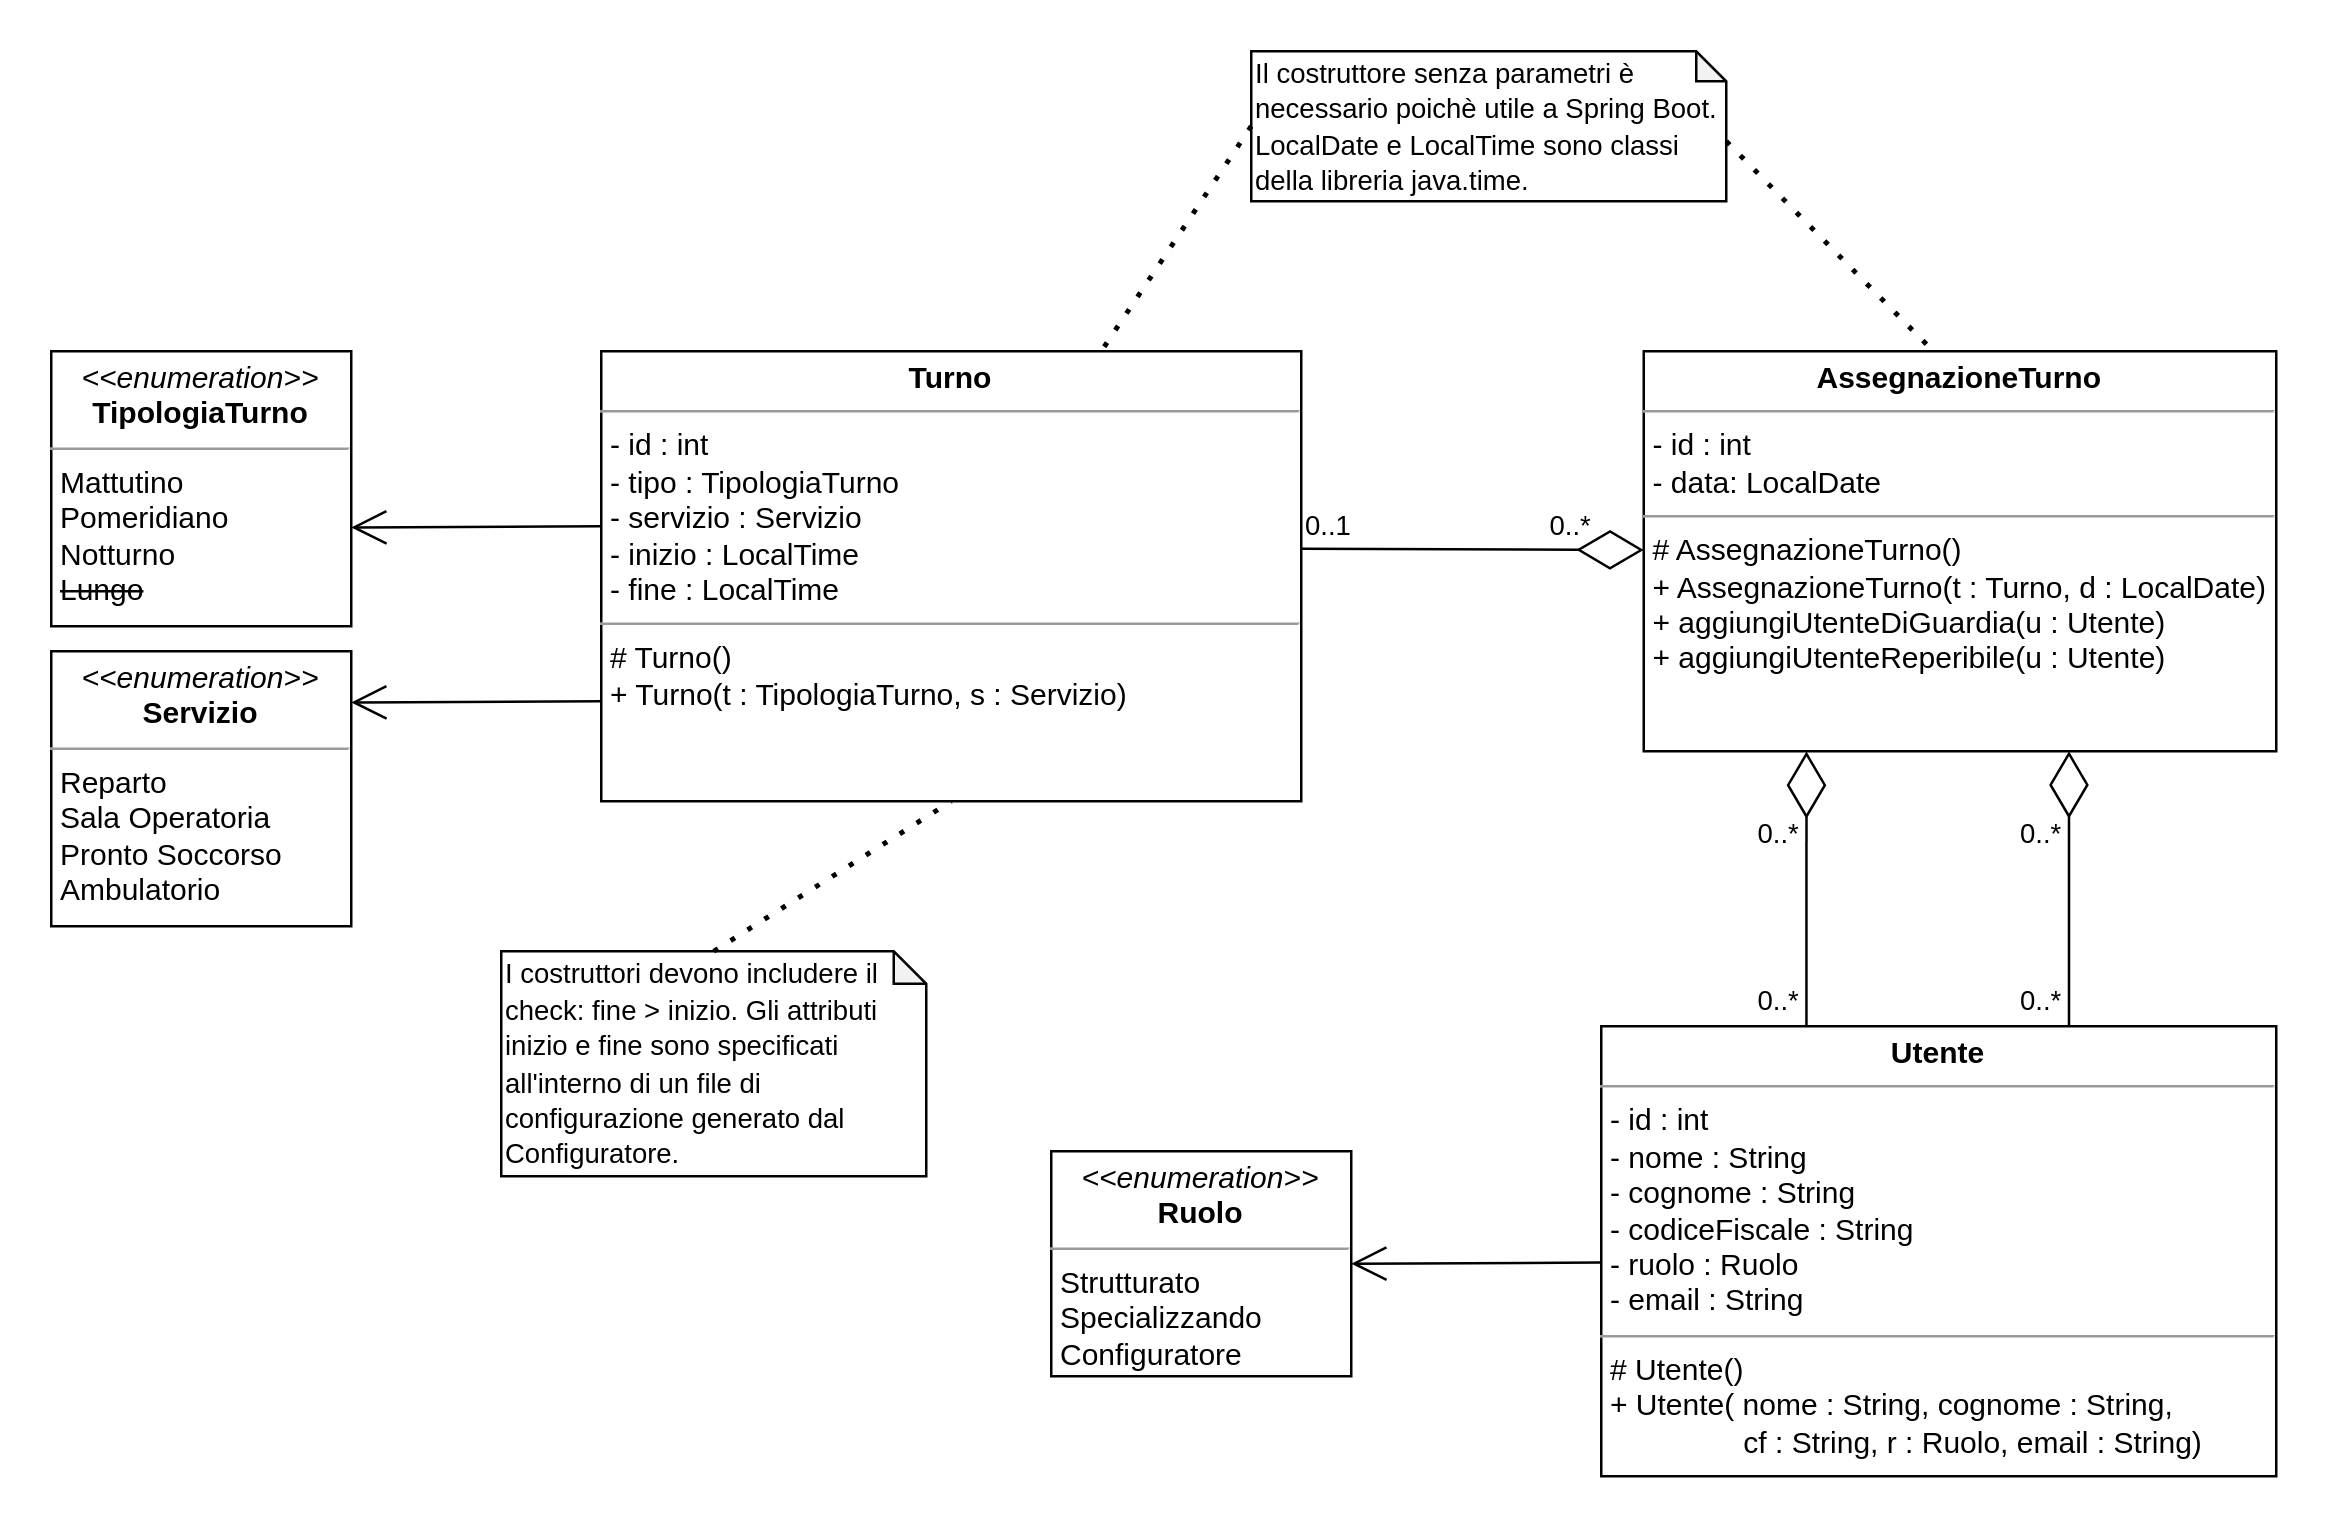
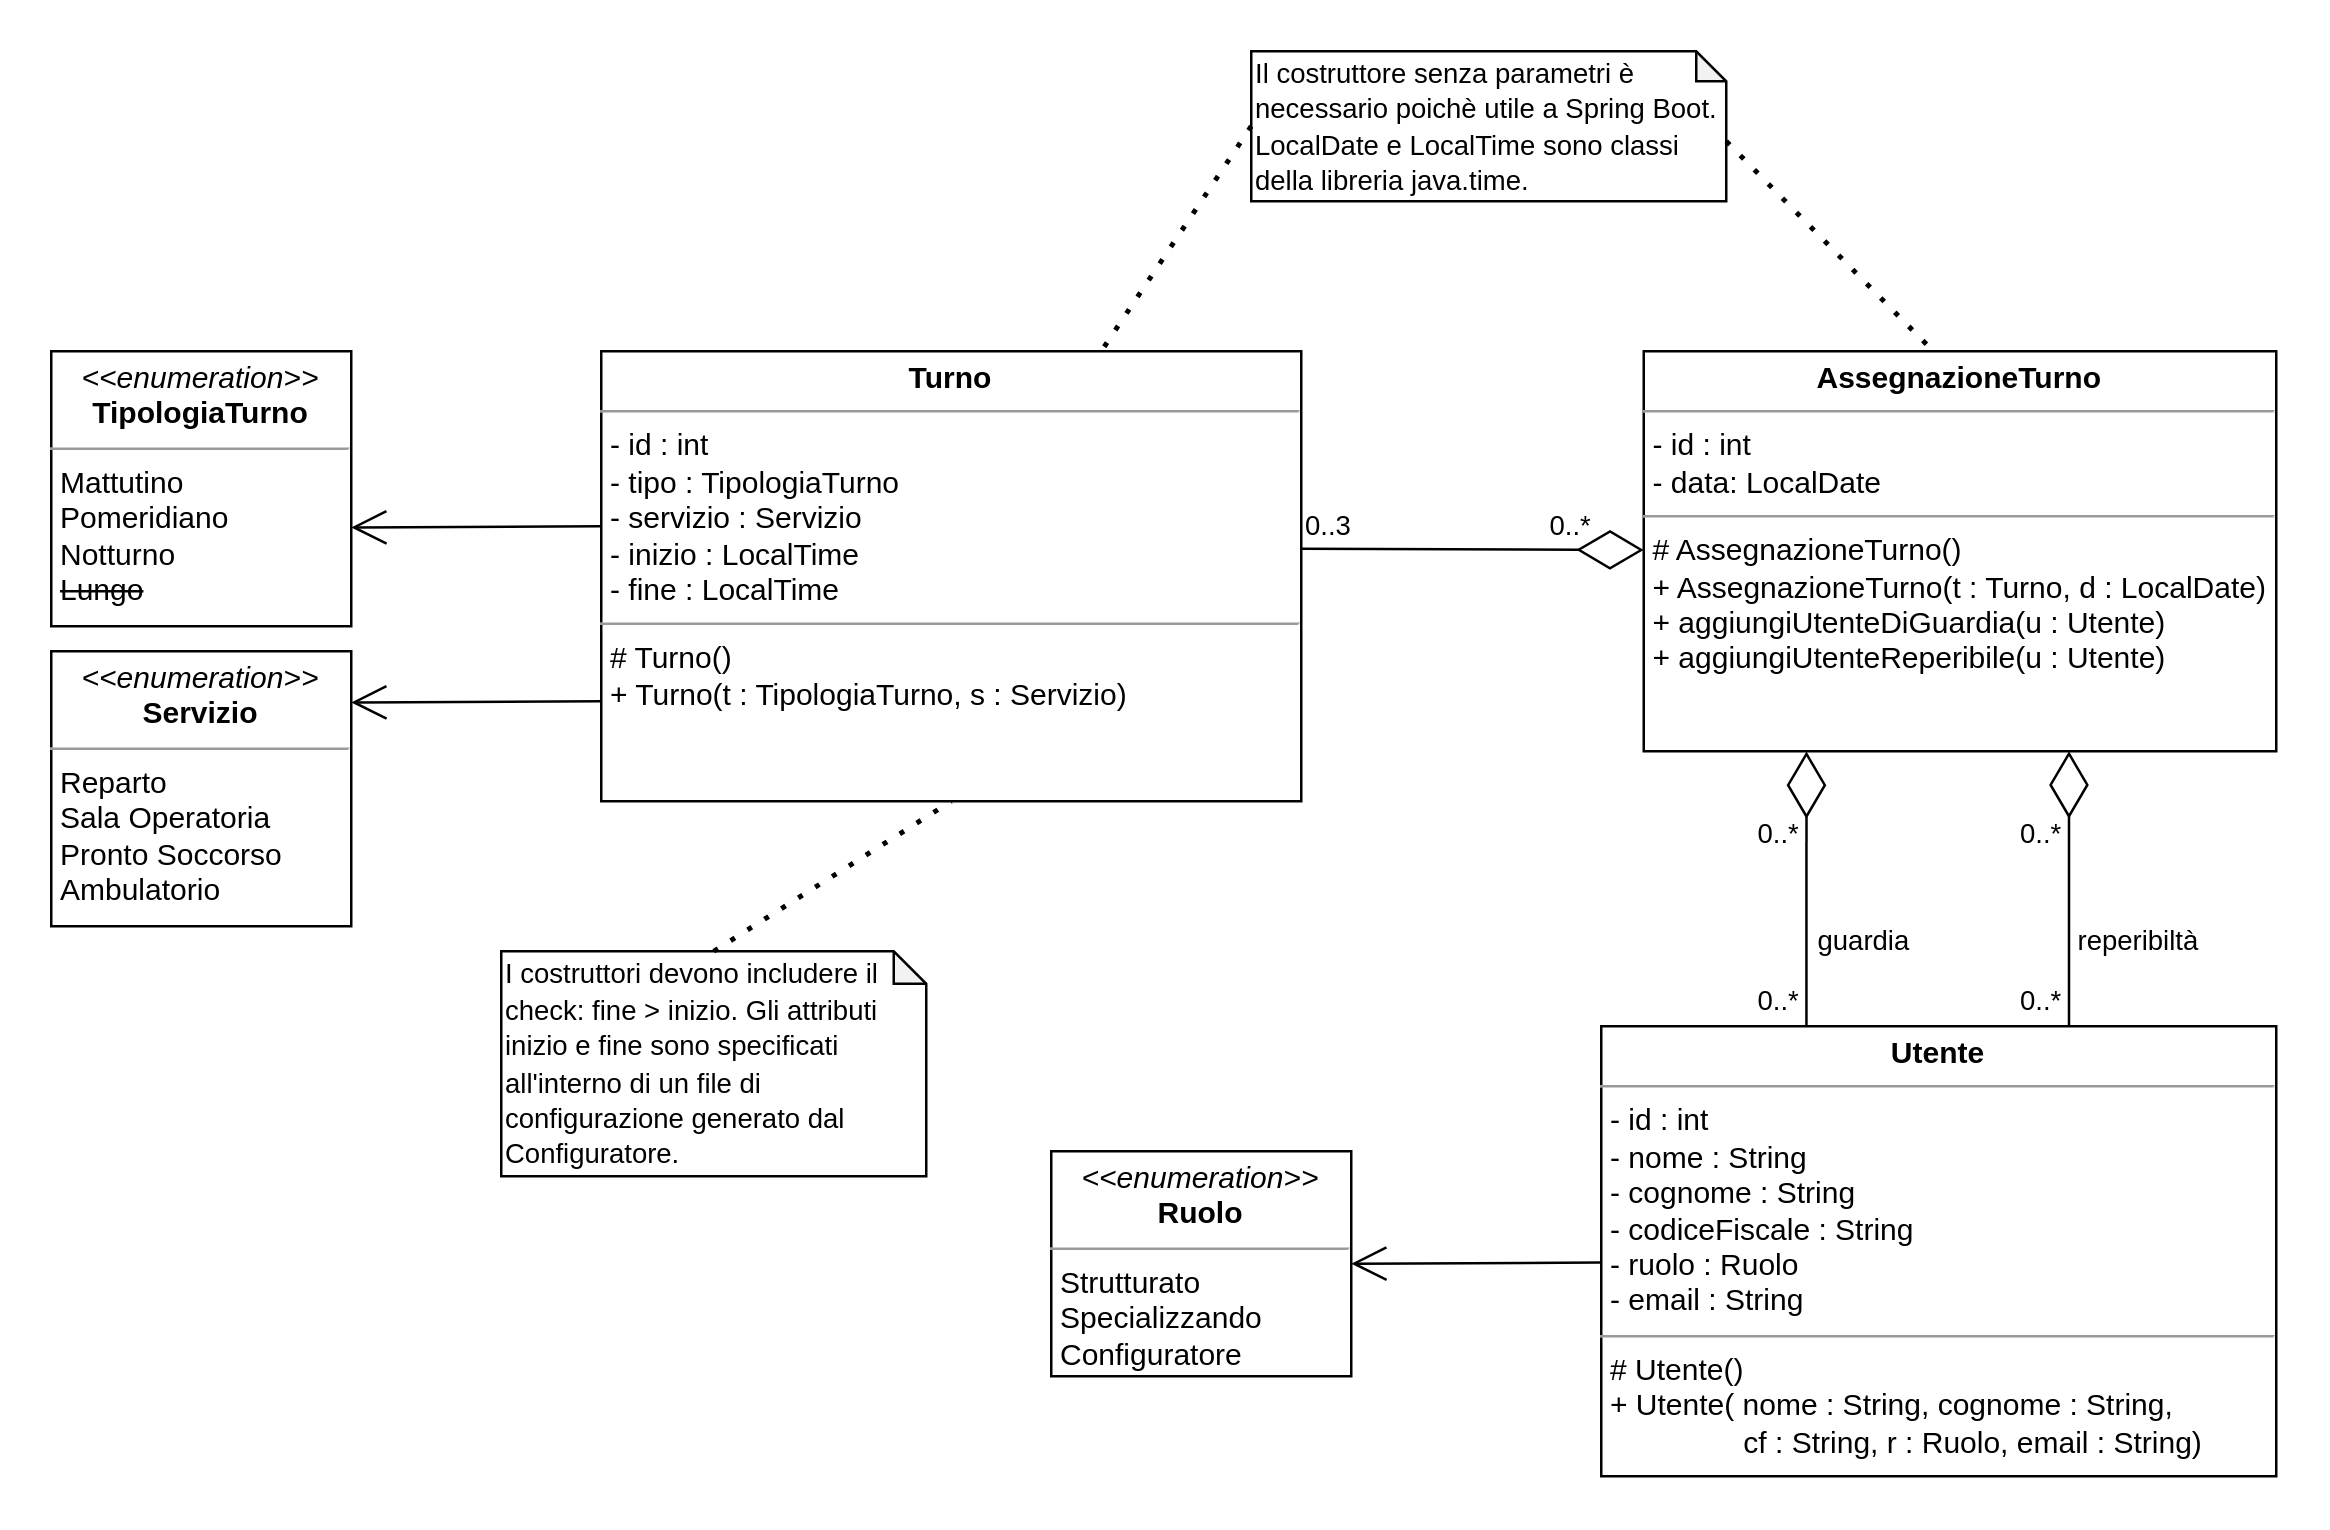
- <mxCell id="19" value="0..1&lt;span style=&quot;white-space: pre;&quot;&gt;&#09;&lt;/span&gt;&lt;span style=&quot;white-space: pre;&quot;&gt;&#09;&lt;/span&gt;&lt;span style=&quot;white-space: pre;&quot;&gt;&#09;&lt;/span&gt;&lt;span style=&quot;white-space: pre;&quot;&gt;&#09;&lt;/span&gt;0..*" style="text;html=1;strokeColor=none;fillColor=none;align=left;verticalAlign=middle;whiteSpace=wrap;rounded=0;fontSize=11;" parent="1" vertex="1"><mxGeometry x="520" y="200" width="140" height="20" as="geometry" /></mxCell>
+ <mxCell id="19" value="0..3&lt;span style=&quot;white-space: pre;&quot;&gt;&#09;&lt;/span&gt;&lt;span style=&quot;white-space: pre;&quot;&gt;&#09;&lt;/span&gt;&lt;span style=&quot;white-space: pre;&quot;&gt;&#09;&lt;/span&gt;&lt;span style=&quot;white-space: pre;&quot;&gt;&#09;&lt;/span&gt;0..*" style="text;html=1;strokeColor=none;fillColor=none;align=left;verticalAlign=middle;whiteSpace=wrap;rounded=0;fontSize=11;" parent="1" vertex="1"><mxGeometry x="520" y="200" width="140" height="20" as="geometry" /></mxCell>
+ <mxCell id="24" value="guardia" style="text;html=1;strokeColor=none;fillColor=none;align=left;verticalAlign=middle;whiteSpace=wrap;rounded=0;fontSize=11;" parent="1" vertex="1"><mxGeometry x="725" y="366" width="45" height="20" as="geometry" /></mxCell>
+ <mxCell id="25" value="reperibiltà" style="text;html=1;strokeColor=none;fillColor=none;align=left;verticalAlign=middle;whiteSpace=wrap;rounded=0;fontSize=11;" parent="1" vertex="1"><mxGeometry x="829" y="366" width="56" height="20" as="geometry" /></mxCell>
